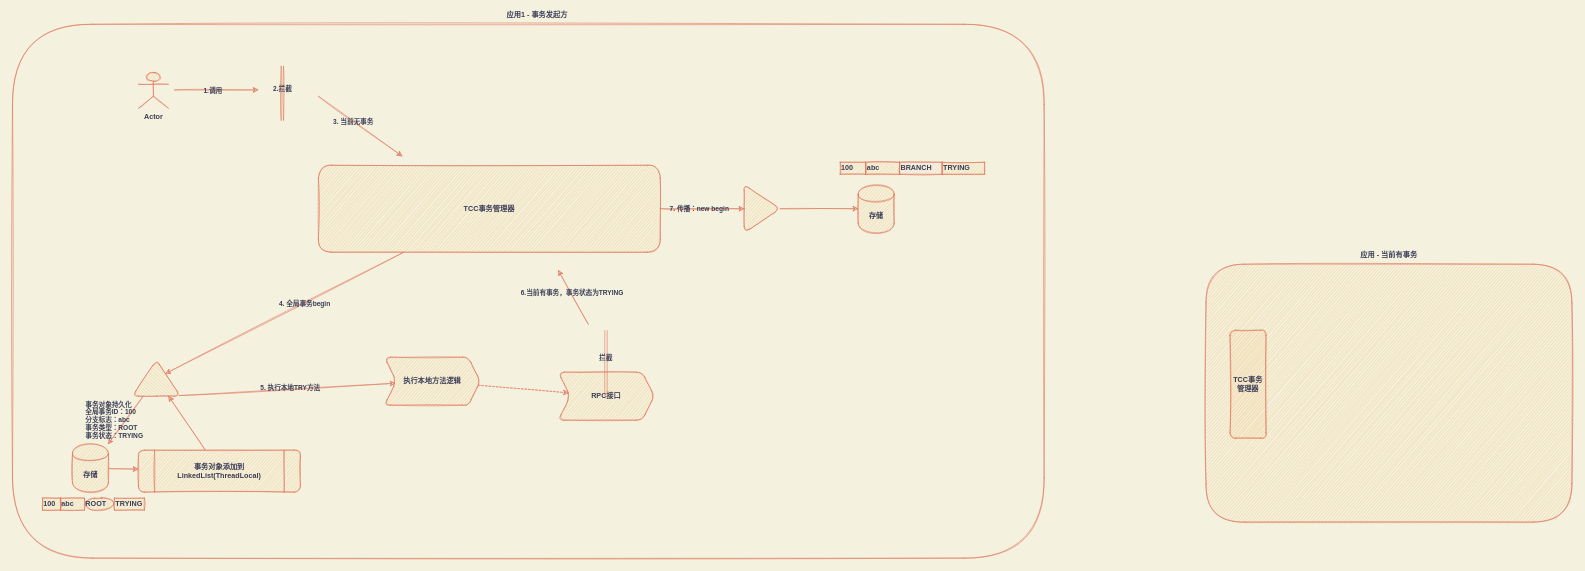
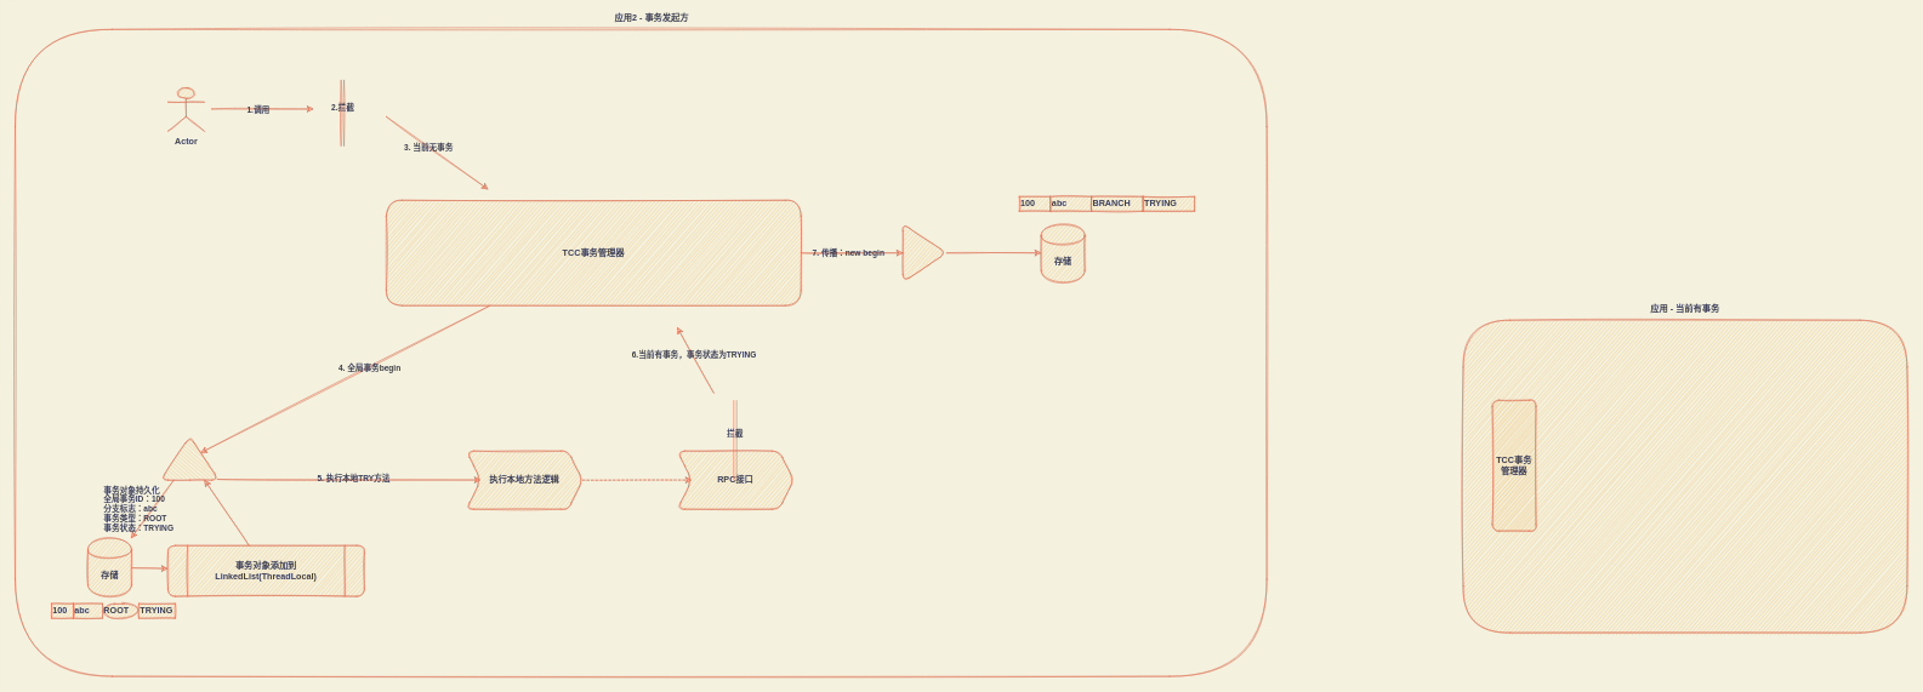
- <mxCell id="3" value="应用1 - 事务发起方" style="text;html=1;strokeColor=none;fillColor=none;align=center;verticalAlign=middle;whiteSpace=wrap;fontColor=#393C56;fontStyle=1;sketch=1;rounded=1;" parent="1" vertex="1"><mxGeometry x="830" y="20" width="130" height="10" as="geometry" /></mxCell>
+ <mxCell id="3" value="应用2 - 事务发起方" style="text;html=1;strokeColor=none;fillColor=none;align=center;verticalAlign=middle;whiteSpace=wrap;fontColor=#393C56;fontStyle=1;sketch=1;rounded=1;" parent="1" vertex="1"><mxGeometry x="830" y="20" width="130" height="10" as="geometry" /></mxCell>
- <mxCell id="44" value="BRANCH" style="rounded=0;whiteSpace=wrap;html=1;glass=0;labelBackgroundColor=none;sketch=1;strokeColor=#E07A5F;fillColor=#f8cecc;fontColor=#393C56;align=left;fontStyle=1;" vertex="1" parent="1"><mxGeometry x="1499.167" y="270" width="70.833" height="20" as="geometry" /></mxCell>
+ <mxCell id="44" value="BRANCH" style="rounded=0;whiteSpace=wrap;html=1;glass=0;labelBackgroundColor=none;sketch=1;strokeColor=#E07A5F;fillColor=#F2CC8F;fontColor=#393C56;align=left;fontStyle=1" vertex="1" parent="1"><mxGeometry x="1499.167" y="270" width="70.833" height="20" as="geometry" /></mxCell>
- <mxCell id="27" value="执行本地方法逻辑" style="shape=step;perimeter=stepPerimeter;whiteSpace=wrap;html=1;fixedSize=1;rounded=1;fontColor=#393C56;strokeColor=#E07A5F;fillColor=#F2CC8F;glass=0;sketch=1;fontStyle=1" vertex="1" parent="1"><mxGeometry x="640" y="595" width="160" height="80" as="geometry" /></mxCell>
+ <mxCell id="27" value="执行本地方法逻辑" style="shape=step;perimeter=stepPerimeter;whiteSpace=wrap;html=1;fixedSize=1;rounded=1;fontColor=#393C56;strokeColor=#E07A5F;fillColor=#F2CC8F;glass=0;sketch=1;fontStyle=1" vertex="1" parent="1"><mxGeometry x="640" y="620" width="160" height="80" as="geometry" /></mxCell>
